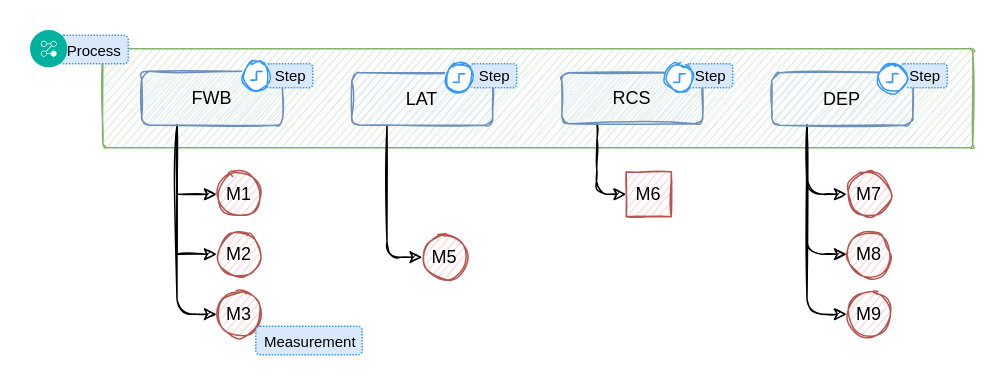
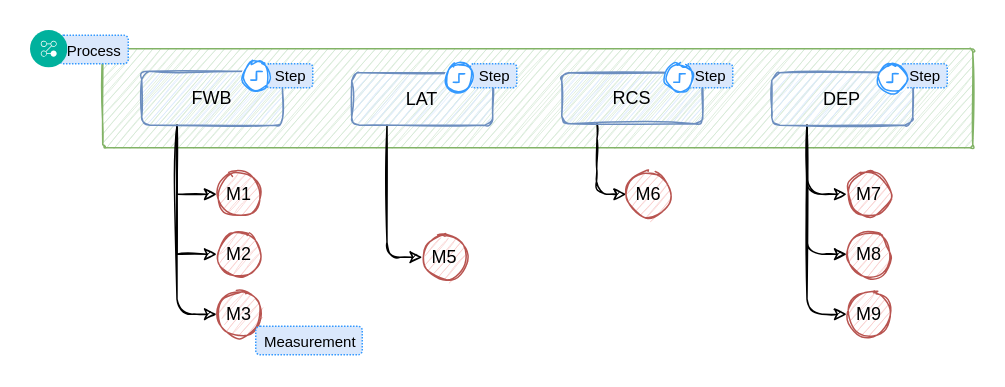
- <mxCell id="19" value="M6" style="whiteSpace=wrap;html=1;aspect=fixed;sketch=1;fillColor=#f8cecc;strokeColor=#b85450;rounded=0;" vertex="1" parent="1"><mxGeometry x="417" y="114" width="30" height="30" as="geometry" /></mxCell>
+ <mxCell id="19" value="M6" style="ellipse;whiteSpace=wrap;html=1;aspect=fixed;sketch=1;fillColor=#f8cecc;strokeColor=#b85450;" vertex="1" parent="1"><mxGeometry x="417" y="114" width="30" height="30" as="geometry" /></mxCell>
